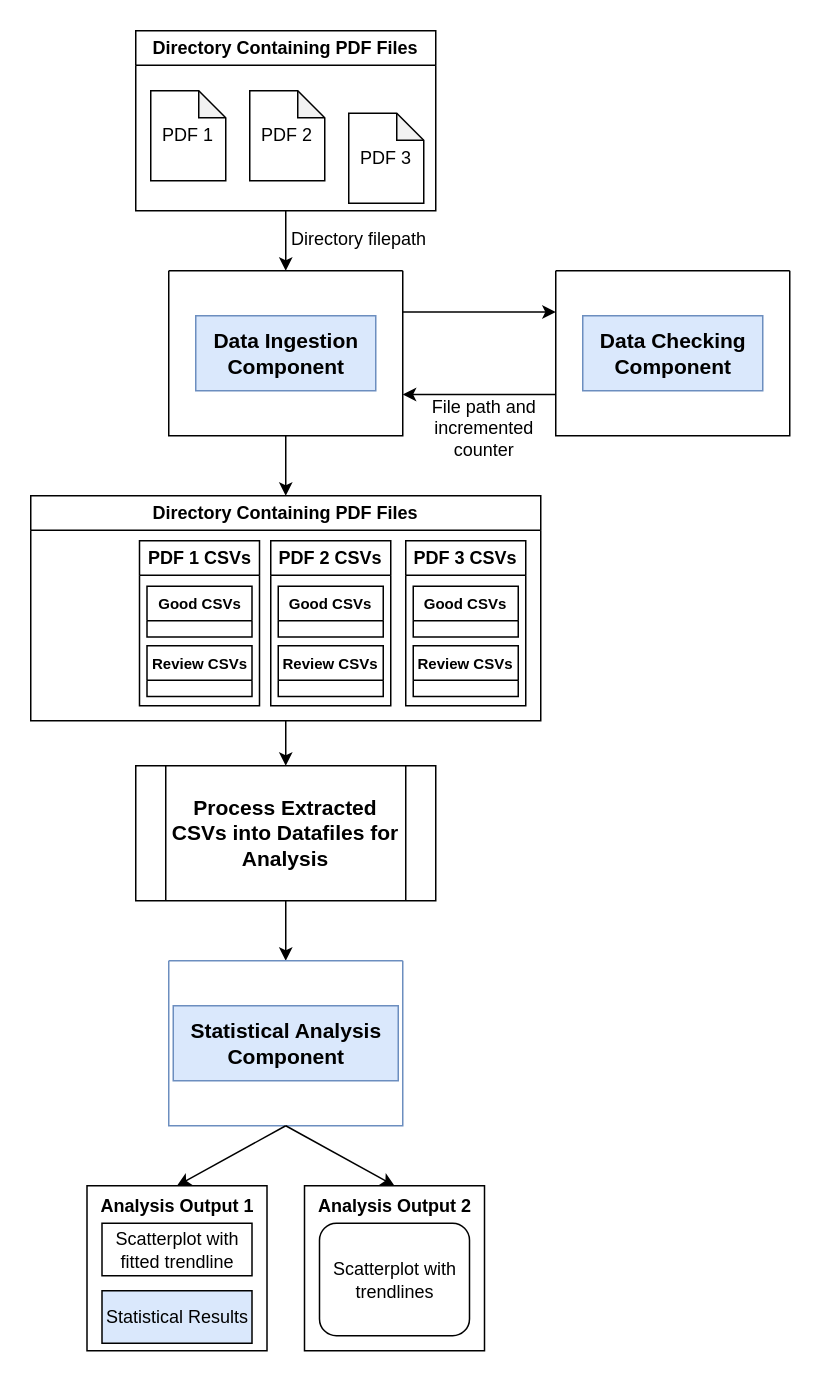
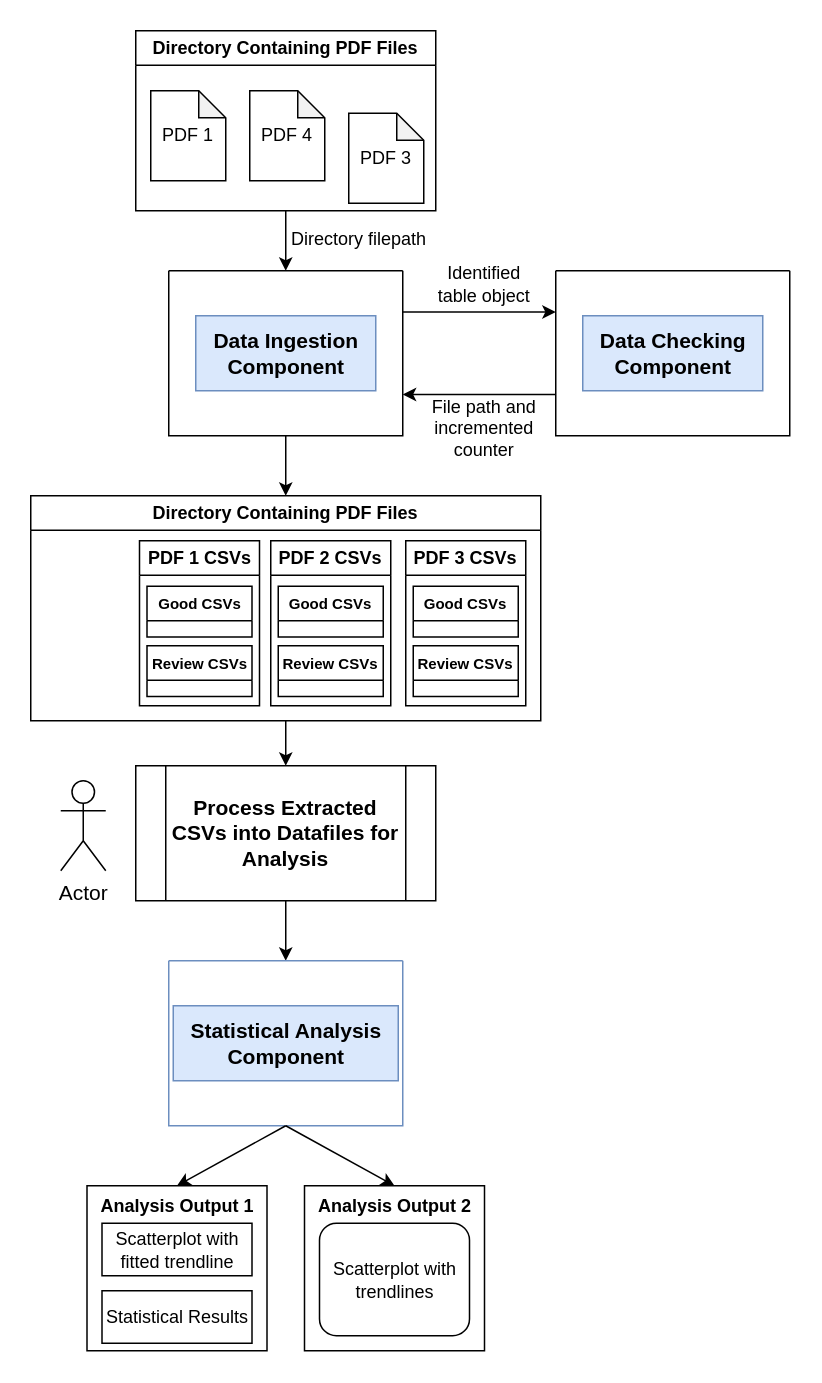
- <mxCell id="5" value="PDF 2" style="shape=note;whiteSpace=wrap;html=1;backgroundOutline=1;darkOpacity=0.05;size=18;" vertex="1" parent="2"><mxGeometry x="76" y="40" width="50" height="60" as="geometry" /></mxCell>
+ <mxCell id="5" value="PDF 4" style="shape=note;whiteSpace=wrap;html=1;backgroundOutline=1;darkOpacity=0.05;size=18;" vertex="1" parent="2"><mxGeometry x="76" y="40" width="50" height="60" as="geometry" /></mxCell>
+ <mxCell id="15" value="Identified table object" style="text;html=1;strokeColor=none;fillColor=none;align=center;verticalAlign=middle;whiteSpace=wrap;rounded=0;fontSize=12;" vertex="1" parent="9"><mxGeometry x="173" width="75" height="30" as="geometry" /></mxCell>
+ <mxCell id="32" value="Actor" style="shape=umlActor;verticalLabelPosition=bottom;verticalAlign=top;html=1;outlineConnect=0;fontSize=14;" vertex="1" parent="1"><mxGeometry x="40" y="520" width="30" height="60" as="geometry" /></mxCell>
- <mxCell id="37" value="Statistical Results" style="rounded=0;whiteSpace=wrap;html=1;fontSize=12;fillColor=#dae8fc;" vertex="1" parent="1"><mxGeometry x="67.5" y="860" width="100" height="35" as="geometry" /></mxCell>
+ <mxCell id="37" value="Statistical Results" style="rounded=0;whiteSpace=wrap;html=1;fontSize=12;" vertex="1" parent="1"><mxGeometry x="67.5" y="860" width="100" height="35" as="geometry" /></mxCell>
